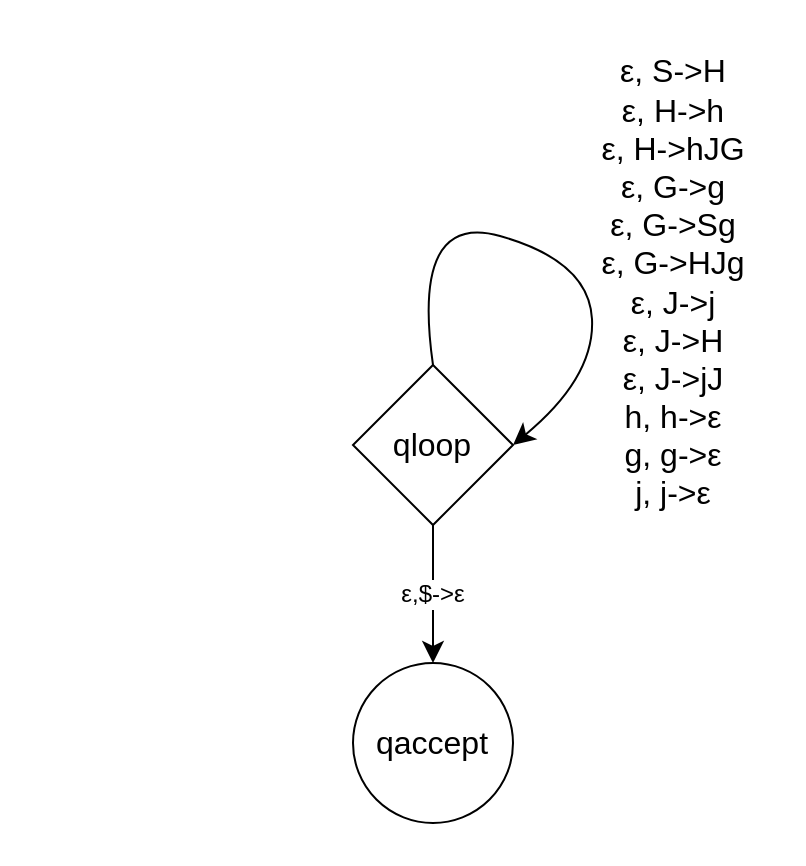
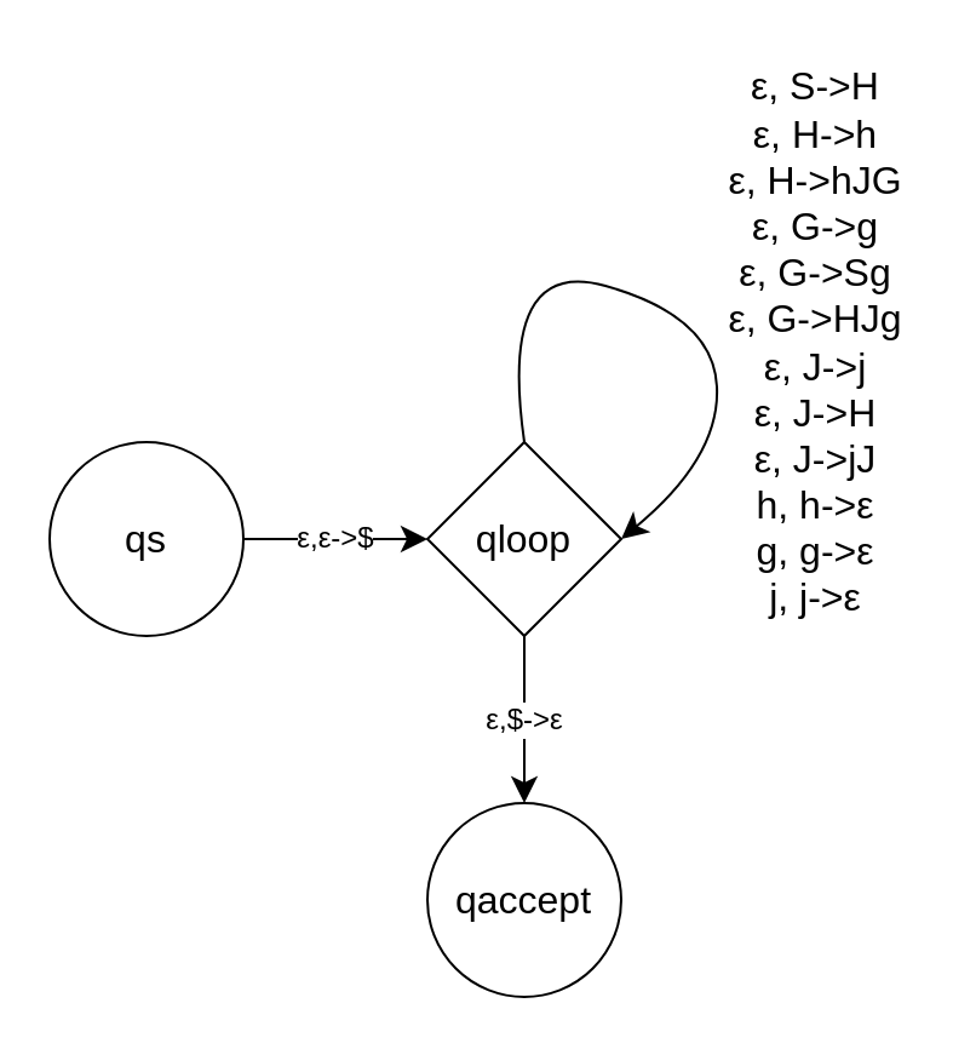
+ <mxCell id="3" value="qs" style="ellipse;whiteSpace=wrap;html=1;aspect=fixed;fontSize=16;" parent="1" vertex="1"><mxGeometry x="20" y="182" width="80" height="80" as="geometry" /></mxCell>
+ <mxCell id="2" value="ε,ε-&amp;gt;$" style="edgeStyle=none;curved=1;rounded=0;orthogonalLoop=1;jettySize=auto;html=1;fontSize=12;startSize=8;endSize=8;" parent="1" source="3" target="5" edge="1"><mxGeometry relative="1" as="geometry" /></mxCell>
